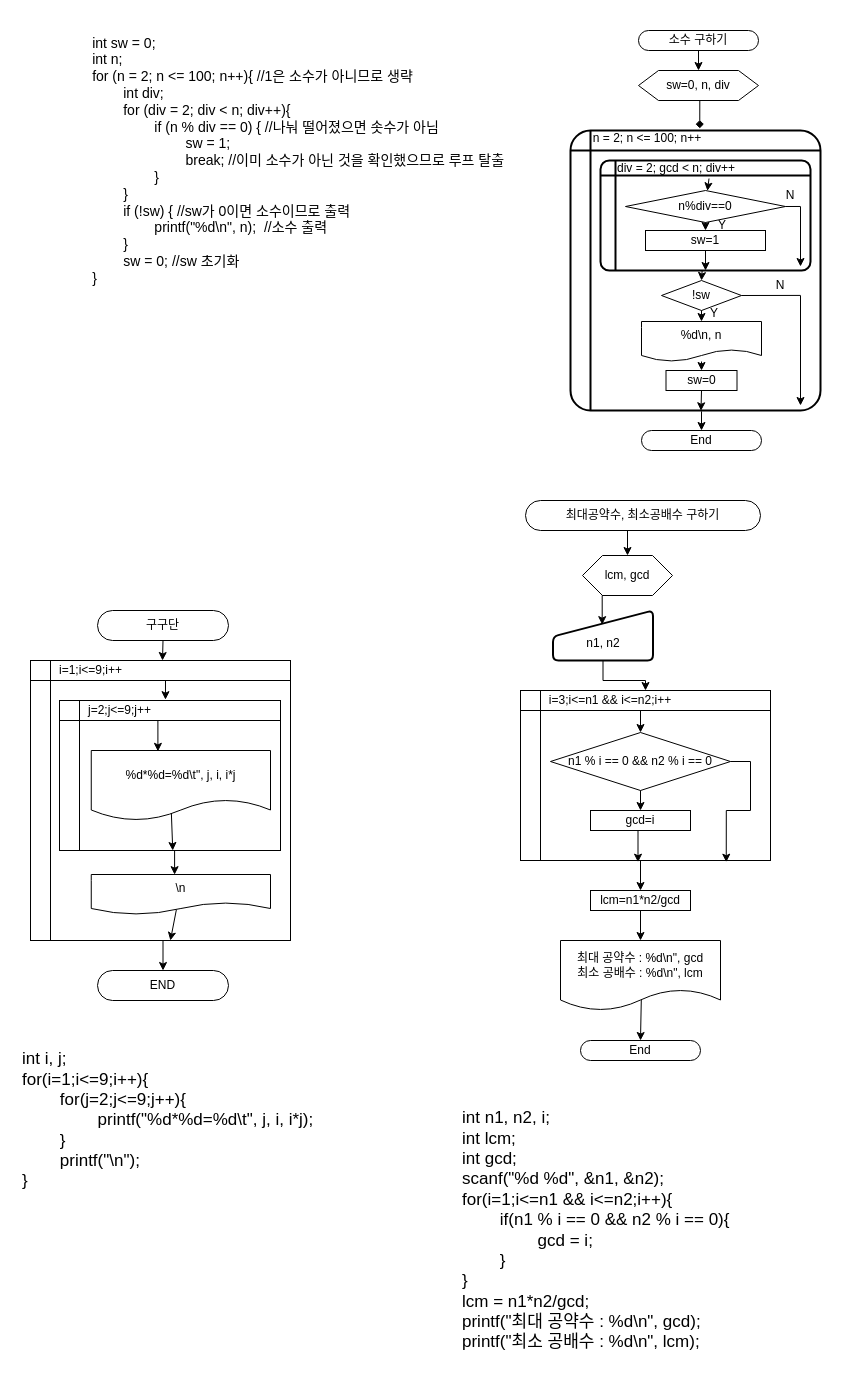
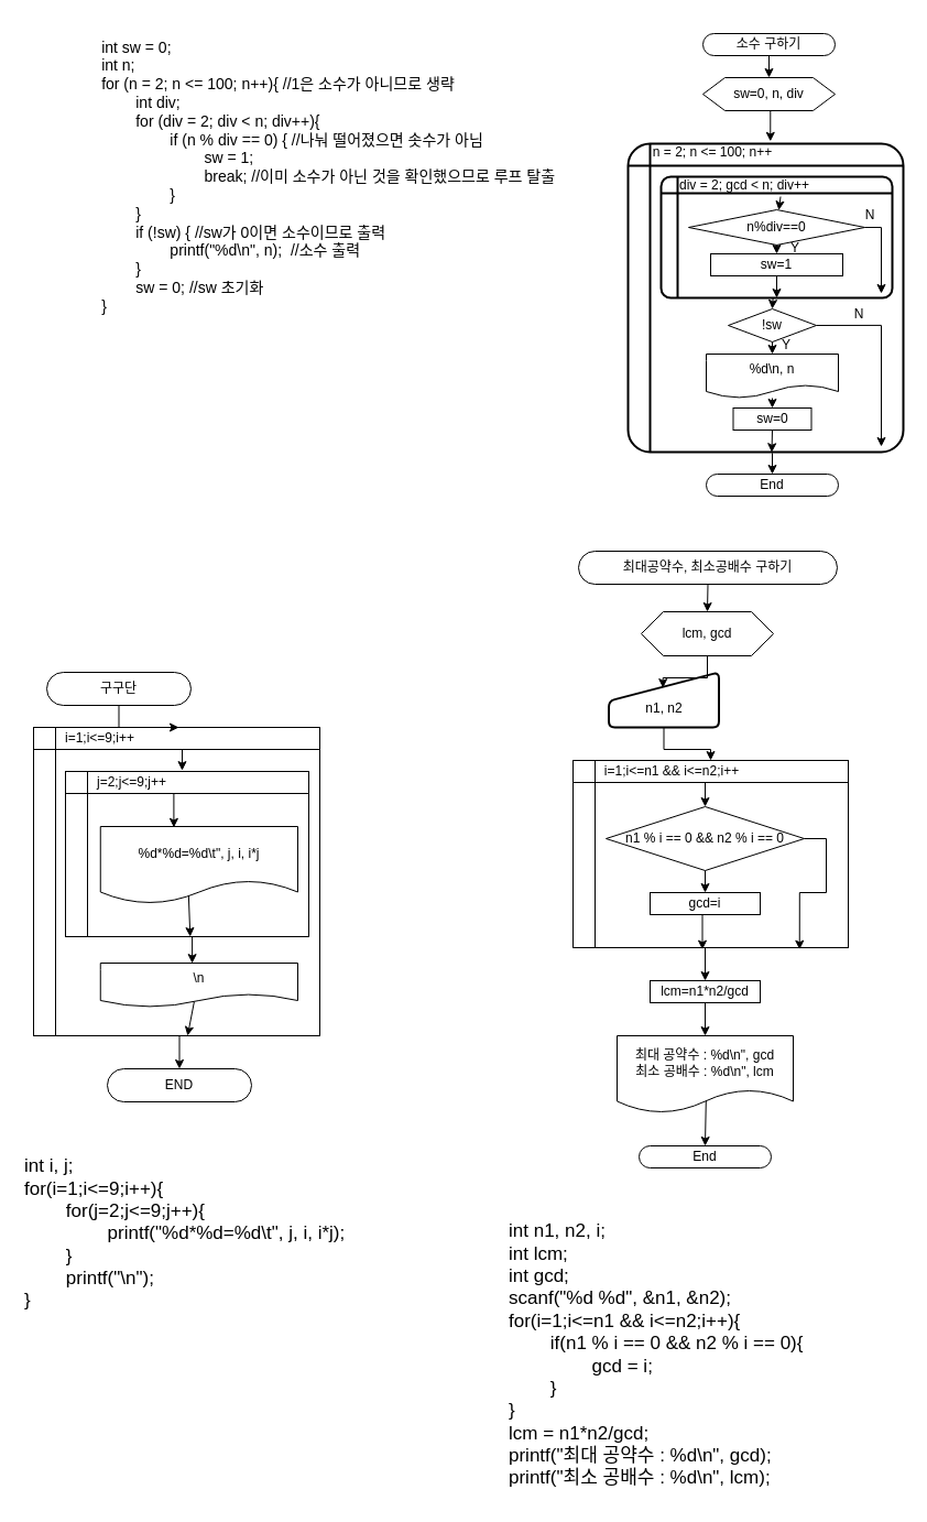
- <mxCell id="5" style="edgeStyle=orthogonalEdgeStyle;rounded=0;orthogonalLoop=1;jettySize=auto;html=1;exitX=0.5;exitY=1;exitDx=0;exitDy=0;entryX=0.902;entryY=-0.007;entryDx=0;entryDy=0;entryPerimeter=0;fontFamily=Helvetica;fontSize=12;fontColor=default;endArrow=diamond;" edge="1" parent="1" source="6" target="8"><mxGeometry relative="1" as="geometry" /></mxCell>
+ <mxCell id="5" style="edgeStyle=orthogonalEdgeStyle;rounded=0;orthogonalLoop=1;jettySize=auto;html=1;exitX=0.5;exitY=1;exitDx=0;exitDy=0;entryX=0.902;entryY=-0.007;entryDx=0;entryDy=0;entryPerimeter=0;fontFamily=Helvetica;fontSize=12;fontColor=default;" edge="1" parent="1" source="6" target="8"><mxGeometry relative="1" as="geometry" /></mxCell>
- <mxCell id="38" value="lcm, gcd" style="shape=hexagon;perimeter=hexagonPerimeter2;whiteSpace=wrap;html=1;fixedSize=1;rounded=0;fontFamily=Helvetica;fontSize=12;fontColor=default;fillColor=none;gradientColor=none;" vertex="1" parent="1"><mxGeometry x="582" y="555" width="90" height="40" as="geometry" /></mxCell>
+ <mxCell id="38" value="lcm, gcd" style="shape=hexagon;perimeter=hexagonPerimeter2;whiteSpace=wrap;html=1;fixedSize=1;rounded=0;fontFamily=Helvetica;fontSize=12;fontColor=default;fillColor=none;gradientColor=none;" vertex="1" parent="1"><mxGeometry x="582" y="555" width="120" height="40" as="geometry" /></mxCell>
- <mxCell id="58" value="구구단" style="rounded=1;whiteSpace=wrap;html=1;fontFamily=Helvetica;fontSize=12;fontColor=default;fillColor=none;gradientColor=none;arcSize=50;" vertex="1" parent="1"><mxGeometry x="97" y="610" width="131" height="30" as="geometry" /></mxCell>
+ <mxCell id="58" value="구구단" style="rounded=1;whiteSpace=wrap;html=1;fontFamily=Helvetica;fontSize=12;fontColor=default;fillColor=none;gradientColor=none;arcSize=50;" vertex="1" parent="1"><mxGeometry x="42" y="610" width="131" height="30" as="geometry" /></mxCell>
- <mxCell id="44" value="i=3;i&amp;lt;=n1 &amp;amp;&amp;amp; i&amp;lt;=n2;i++" style="text;html=1;strokeColor=none;fillColor=none;align=center;verticalAlign=middle;whiteSpace=wrap;rounded=0;fontSize=12;fontFamily=Helvetica;fontColor=default;" vertex="1" parent="1"><mxGeometry x="540" y="690" width="140" height="20" as="geometry" /></mxCell>
+ <mxCell id="44" value="i=1;i&amp;lt;=n1 &amp;amp;&amp;amp; i&amp;lt;=n2;i++" style="text;html=1;strokeColor=none;fillColor=none;align=center;verticalAlign=middle;whiteSpace=wrap;rounded=0;fontSize=12;fontFamily=Helvetica;fontColor=default;" vertex="1" parent="1"><mxGeometry x="540" y="690" width="140" height="20" as="geometry" /></mxCell>
